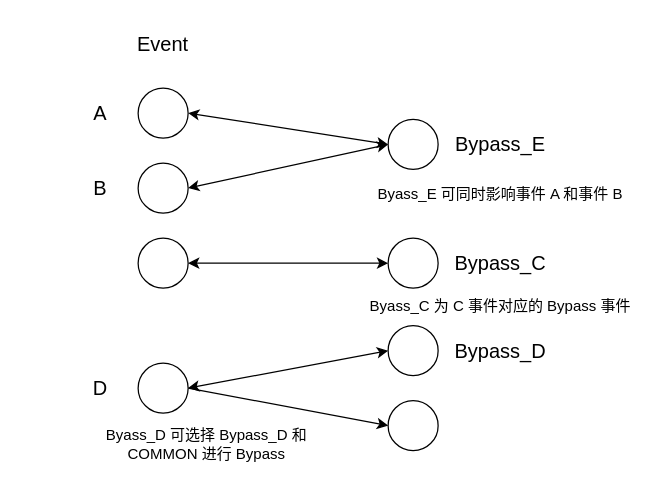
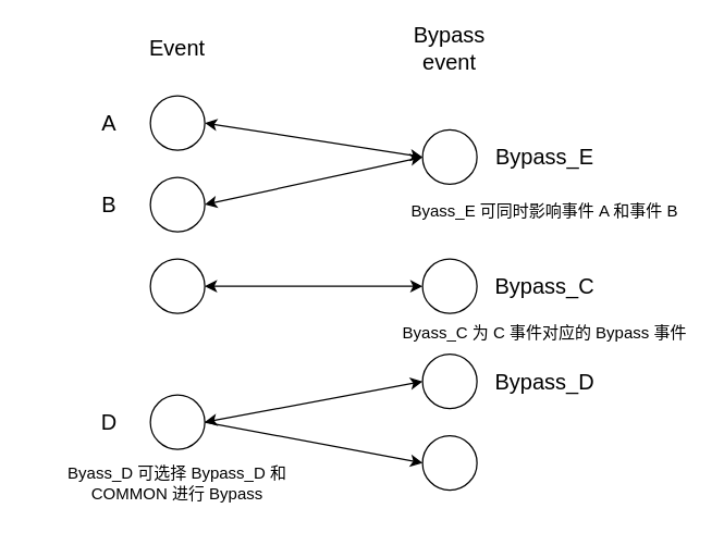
+ <mxCell id="15" value="&lt;font style=&quot;font-size: 16px;&quot;&gt;Bypass event&lt;/font&gt;" style="text;html=1;align=center;verticalAlign=middle;whiteSpace=wrap;rounded=0;" vertex="1" parent="1"><mxGeometry x="300" y="20" width="60" height="30" as="geometry" /></mxCell>
- <mxCell id="25" value="Byass_D 可选择 Bypass_D 和 COMMON 进行 Bypass" style="text;html=1;align=center;verticalAlign=middle;whiteSpace=wrap;rounded=0;" vertex="1" parent="1"><mxGeometry x="55" y="340" width="220" height="30" as="geometry" /></mxCell>
+ <mxCell id="25" value="Byass_D 可选择 Bypass_D 和 COMMON 进行 Bypass" style="text;html=1;align=center;verticalAlign=middle;whiteSpace=wrap;rounded=0;" vertex="1" parent="1"><mxGeometry x="20" y="340" width="220" height="30" as="geometry" /></mxCell>
